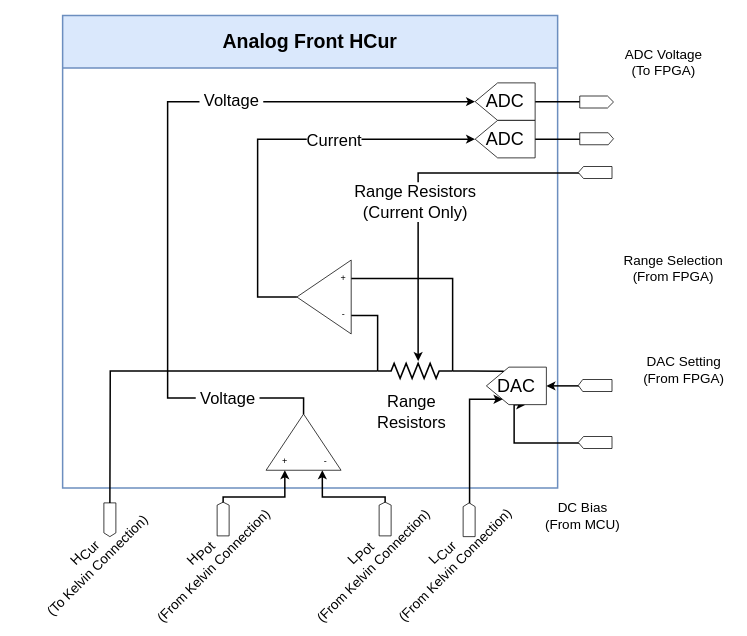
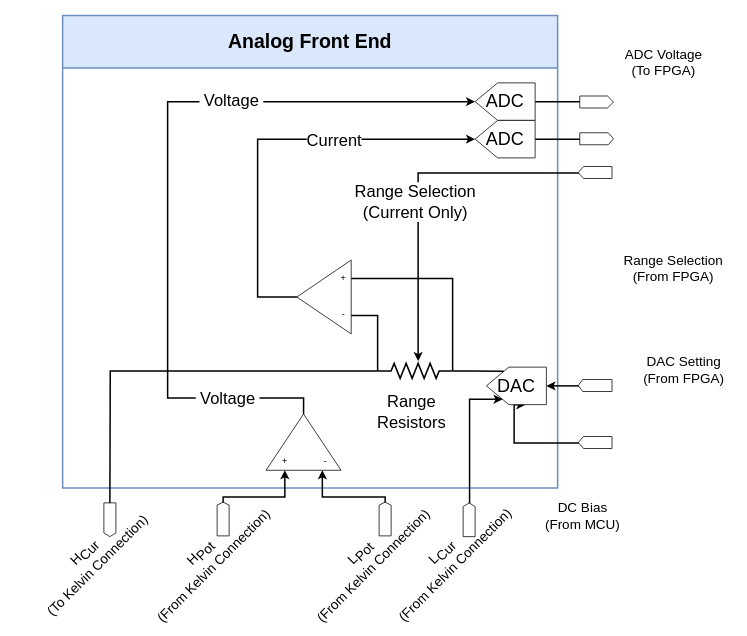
- <mxCell id="2" value="&lt;font style=&quot;font-size: 26px;&quot;&gt;Analog &lt;/font&gt;&lt;font style=&quot;font-size: 26px;&quot;&gt;Front &lt;/font&gt;&lt;font style=&quot;font-size: 26px;&quot;&gt;HCur&lt;/font&gt;" style="swimlane;whiteSpace=wrap;html=1;startSize=70;strokeWidth=2;fillColor=#dae8fc;strokeColor=#6c8ebf;fontSize=26;" parent="1" vertex="1"><mxGeometry x="83" y="20" width="660" height="630" as="geometry" /></mxCell>
+ <mxCell id="2" value="&lt;font style=&quot;font-size: 26px;&quot;&gt;Analog &lt;/font&gt;&lt;font style=&quot;font-size: 26px;&quot;&gt;Front &lt;/font&gt;&lt;font style=&quot;font-size: 26px;&quot;&gt;End&lt;/font&gt;" style="swimlane;whiteSpace=wrap;html=1;startSize=70;strokeWidth=2;fillColor=#dae8fc;strokeColor=#6c8ebf;fontSize=26;" parent="1" vertex="1"><mxGeometry x="83" y="20" width="660" height="630" as="geometry" /></mxCell>
- <mxCell id="30" value="&lt;font style=&quot;font-size: 22px;&quot;&gt;&amp;nbsp;Range Resistors&amp;nbsp;&lt;br&gt;(Current Only)&lt;/font&gt;" style="edgeLabel;html=1;align=center;verticalAlign=middle;resizable=0;points=[];" parent="1" vertex="1" connectable="0"><mxGeometry x="552.577" y="268.229" as="geometry" /></mxCell>
+ <mxCell id="30" value="&lt;font style=&quot;font-size: 22px;&quot;&gt;&amp;nbsp;Range Selection&amp;nbsp;&lt;br&gt;(Current Only)&lt;/font&gt;" style="edgeLabel;html=1;align=center;verticalAlign=middle;resizable=0;points=[];" parent="1" vertex="1" connectable="0"><mxGeometry x="552.577" y="268.229" as="geometry" /></mxCell>
